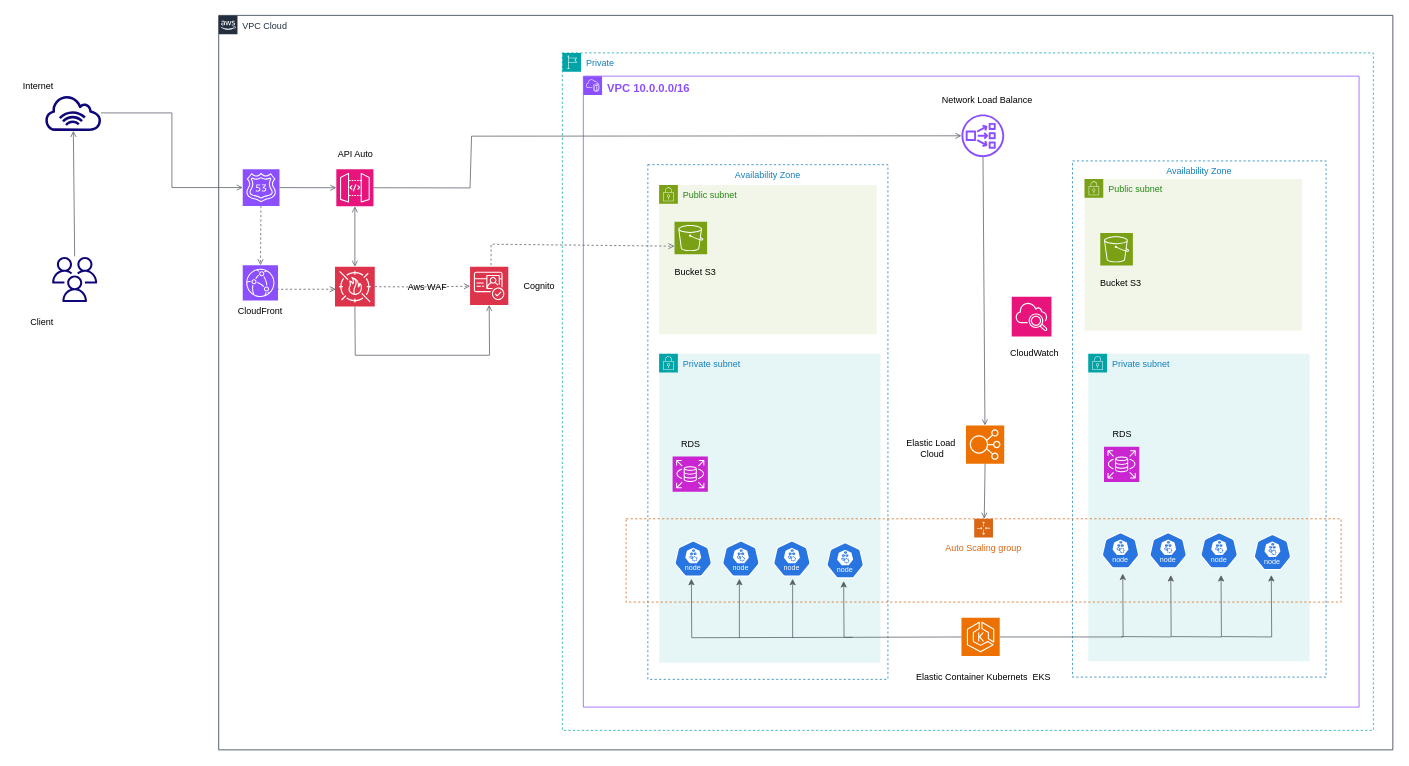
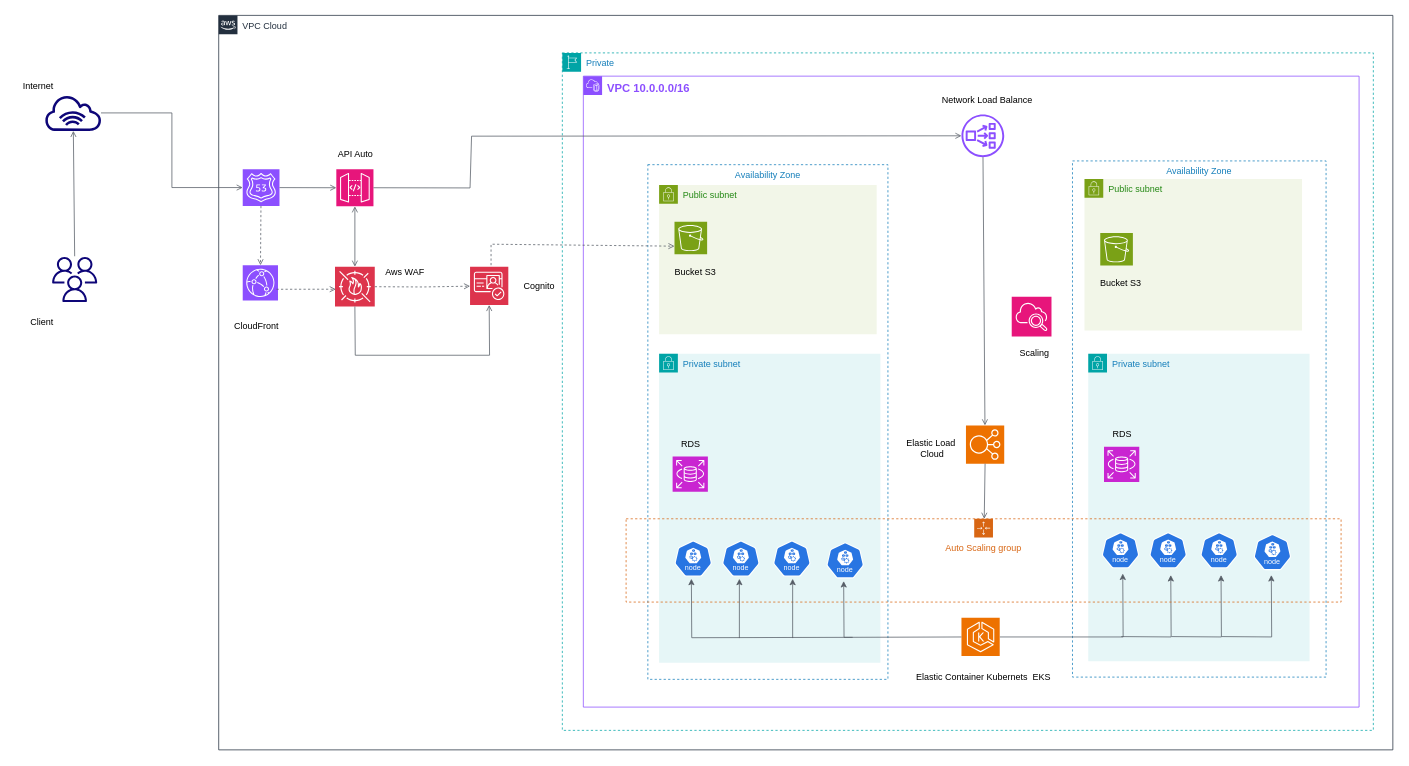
- <mxCell id="16" value="Aws WAF" style="text;html=1;align=center;verticalAlign=middle;resizable=0;points=[];autosize=1;strokeColor=none;fillColor=none;" vertex="1" parent="2"><mxGeometry x="243" y="350" width="70" height="26" as="geometry" /></mxCell>
+ <mxCell id="16" value="Aws WAF" style="text;html=1;align=center;verticalAlign=middle;resizable=0;points=[];autosize=1;strokeColor=none;fillColor=none;" vertex="1" parent="2"><mxGeometry x="213" y="330" width="70" height="26" as="geometry" /></mxCell>
- <mxCell id="7" value="CloudFront" style="text;html=1;align=center;verticalAlign=middle;resizable=0;points=[];autosize=1;strokeColor=none;fillColor=none;" vertex="1" parent="2"><mxGeometry x="16.13" y="382" width="77" height="26" as="geometry" /></mxCell>
+ <mxCell id="7" value="CloudFront" style="text;html=1;align=center;verticalAlign=middle;resizable=0;points=[];autosize=1;strokeColor=none;fillColor=none;" vertex="1" parent="2"><mxGeometry x="11.13" y="402" width="77" height="26" as="geometry" /></mxCell>
- <mxCell id="50" value="CloudWatch" style="text;html=1;align=center;verticalAlign=middle;resizable=0;points=[];autosize=1;strokeColor=none;fillColor=none;" vertex="1" parent="19"><mxGeometry x="559" y="357" width="83" height="26" as="geometry" /></mxCell>
+ <mxCell id="50" value="Scaling" style="text;html=1;align=center;verticalAlign=middle;resizable=0;points=[];autosize=1;strokeColor=none;fillColor=none;" vertex="1" parent="19"><mxGeometry x="559" y="357" width="83" height="26" as="geometry" /></mxCell>
